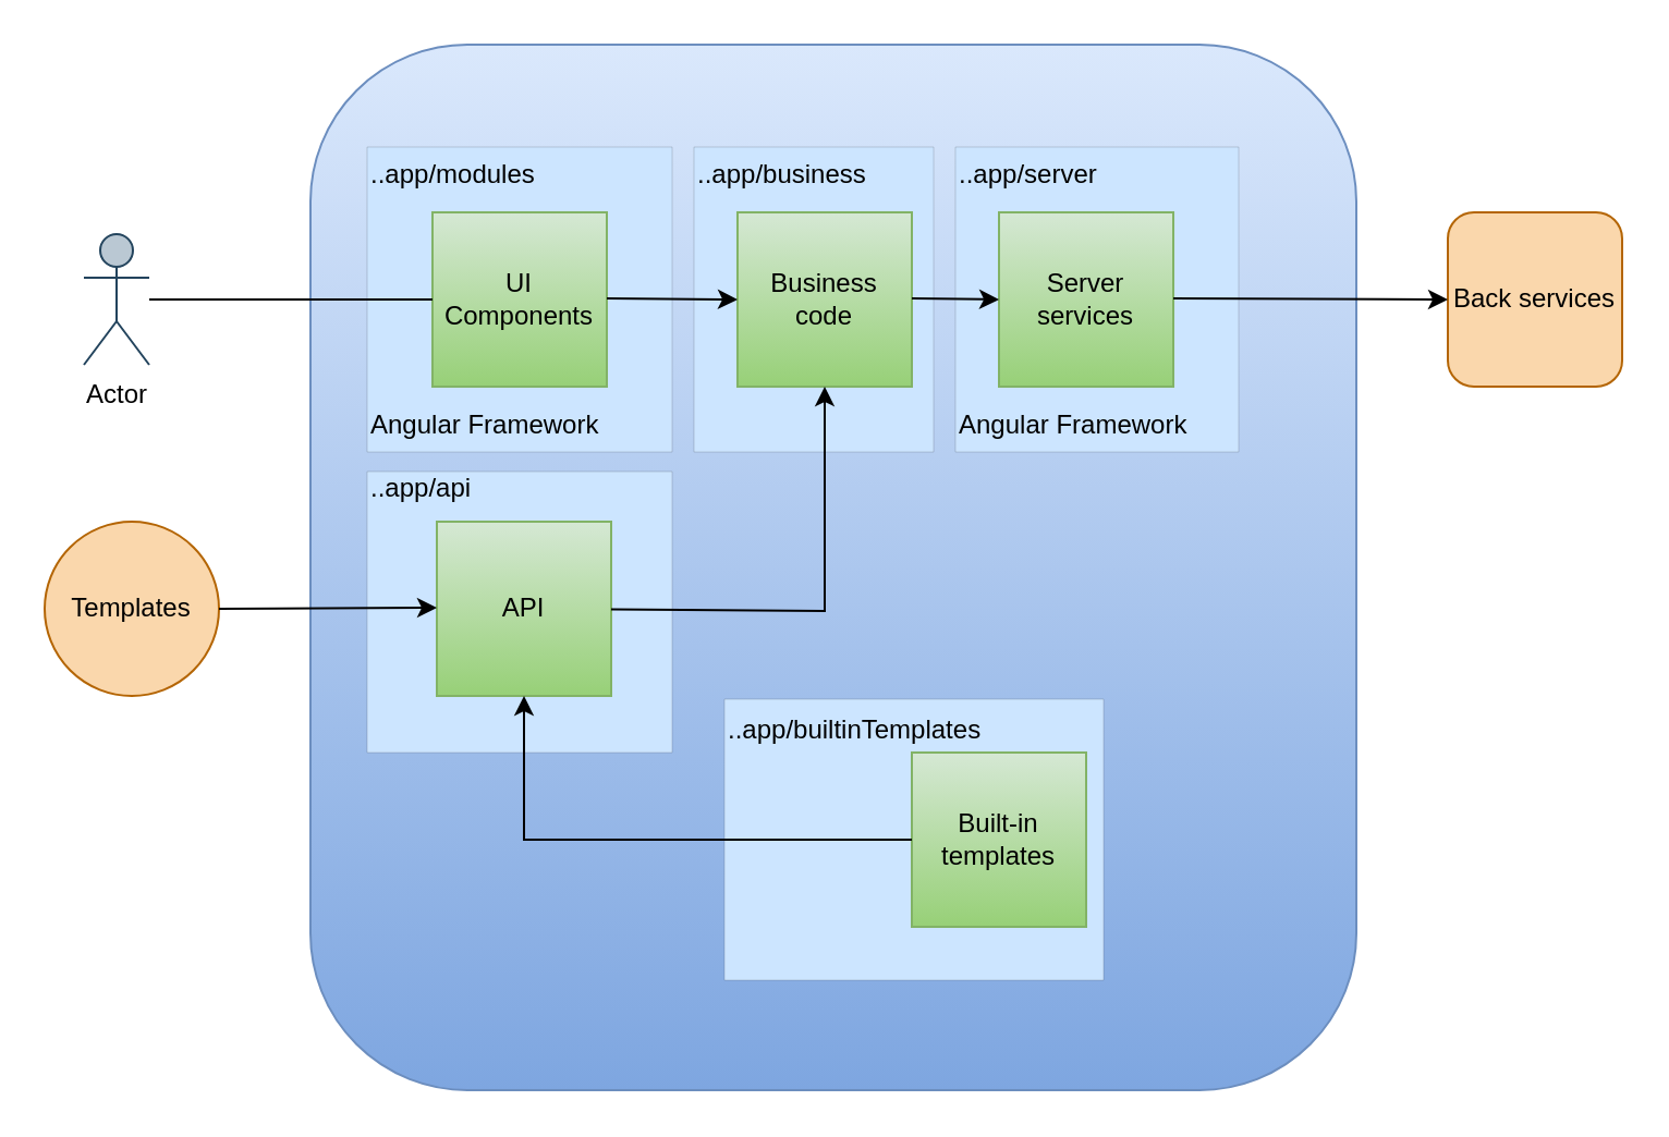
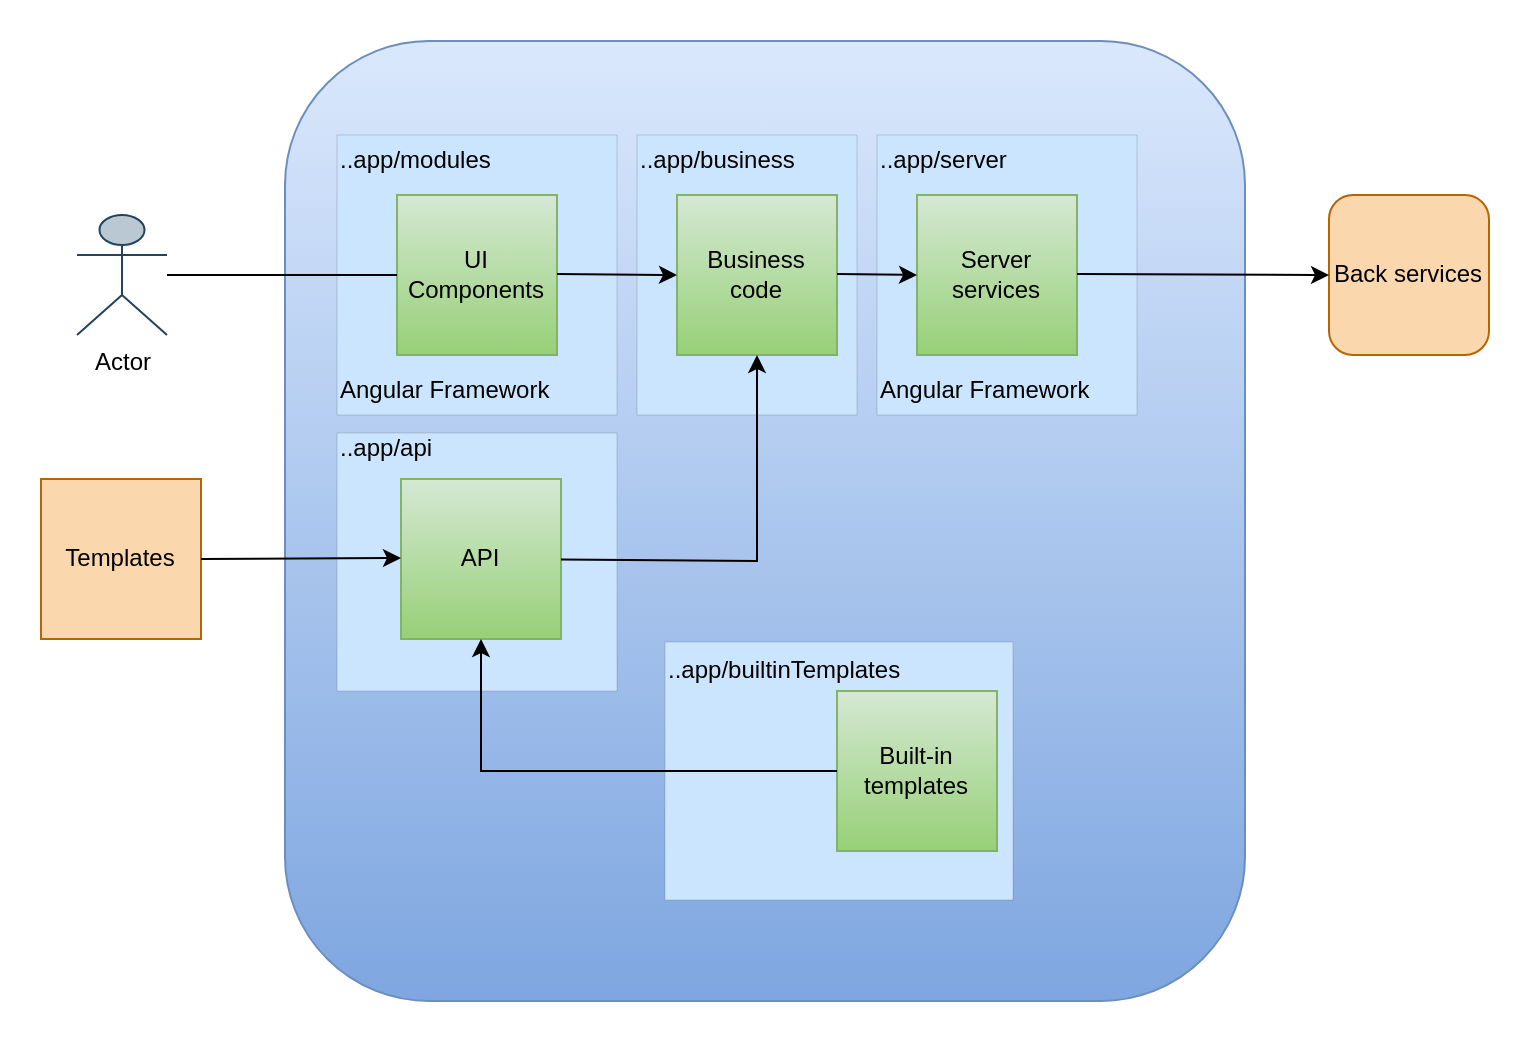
- <mxCell id="12" value="Actor" style="shape=umlActor;verticalLabelPosition=bottom;verticalAlign=top;html=1;outlineConnect=0;fillColor=#bac8d3;strokeColor=#23445d;" parent="1" vertex="1"><mxGeometry x="38" y="107" width="30" height="60" as="geometry" /></mxCell>
+ <mxCell id="12" value="Actor" style="shape=umlActor;verticalLabelPosition=bottom;verticalAlign=top;html=1;outlineConnect=0;fillColor=#bac8d3;strokeColor=#23445d;" parent="1" vertex="1"><mxGeometry x="38" y="107" width="45" height="60" as="geometry" /></mxCell>
- <mxCell id="19" value="Templates" style="ellipse;whiteSpace=wrap;html=1;aspect=fixed;fillColor=#fad7ac;strokeColor=#b46504;" parent="1" vertex="1"><mxGeometry x="20" y="239" width="80" height="80" as="geometry" /></mxCell>
+ <mxCell id="19" value="Templates" style="whiteSpace=wrap;html=1;aspect=fixed;fillColor=#fad7ac;strokeColor=#b46504;" parent="1" vertex="1"><mxGeometry x="20" y="239" width="80" height="80" as="geometry" /></mxCell>
